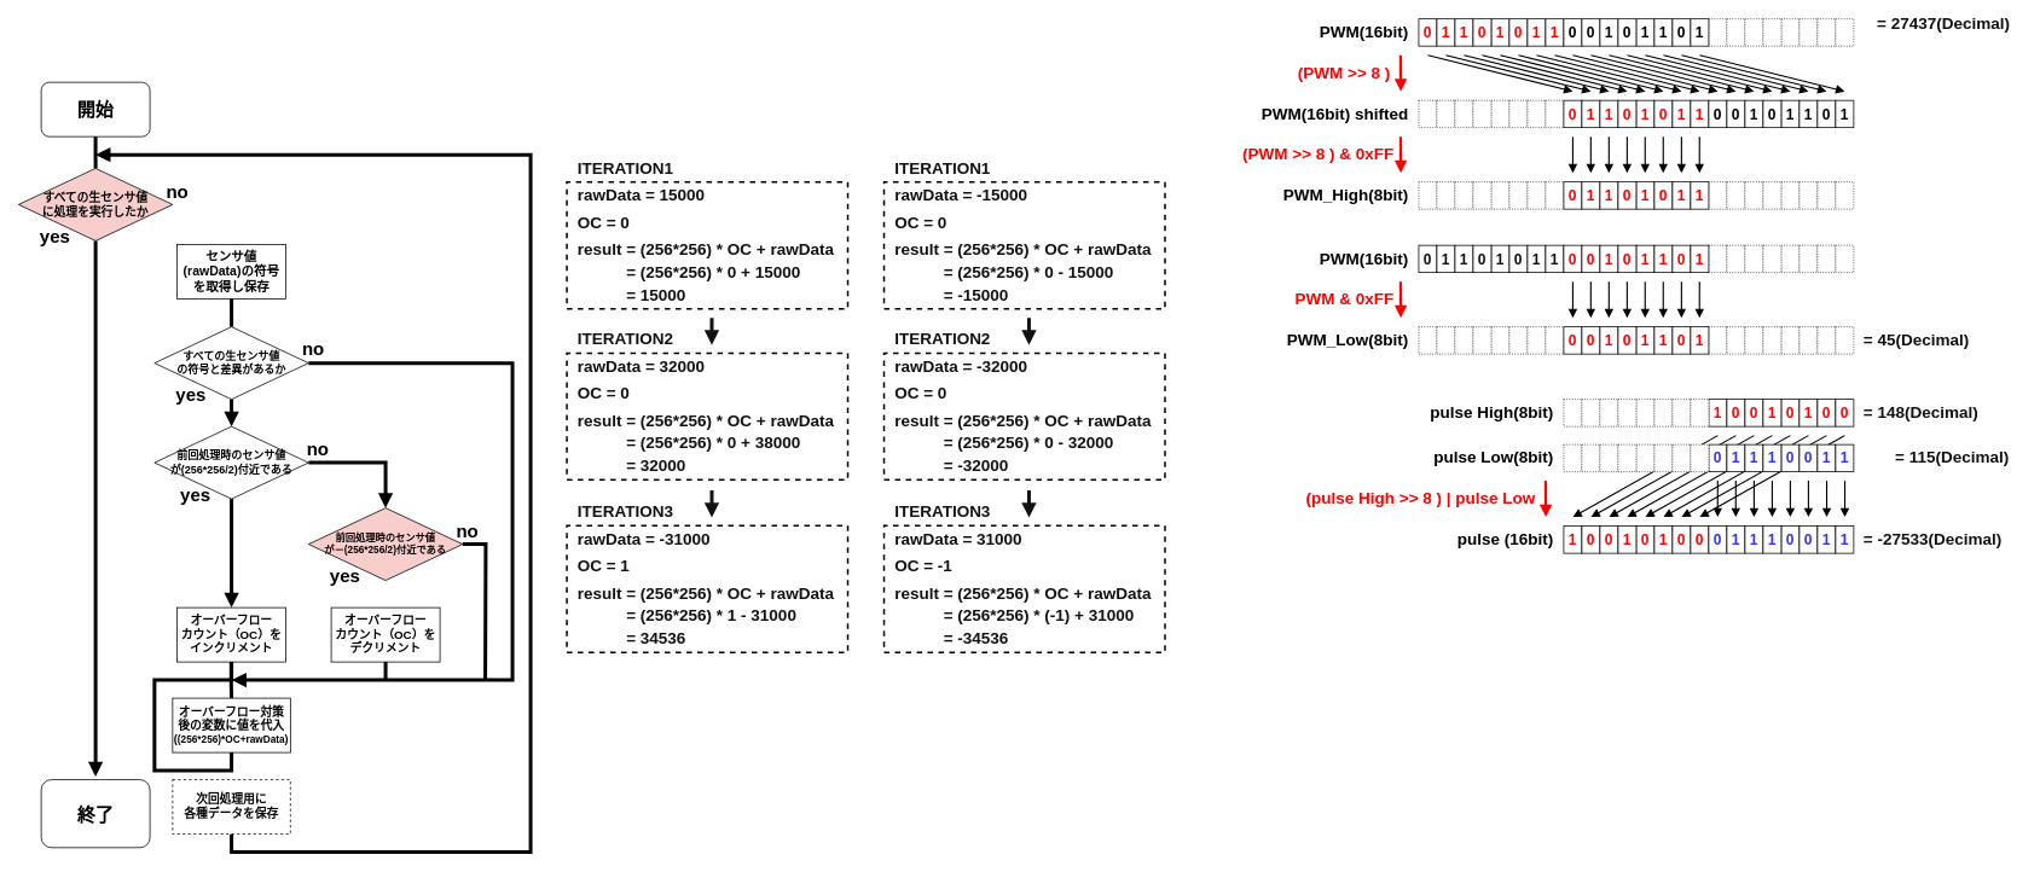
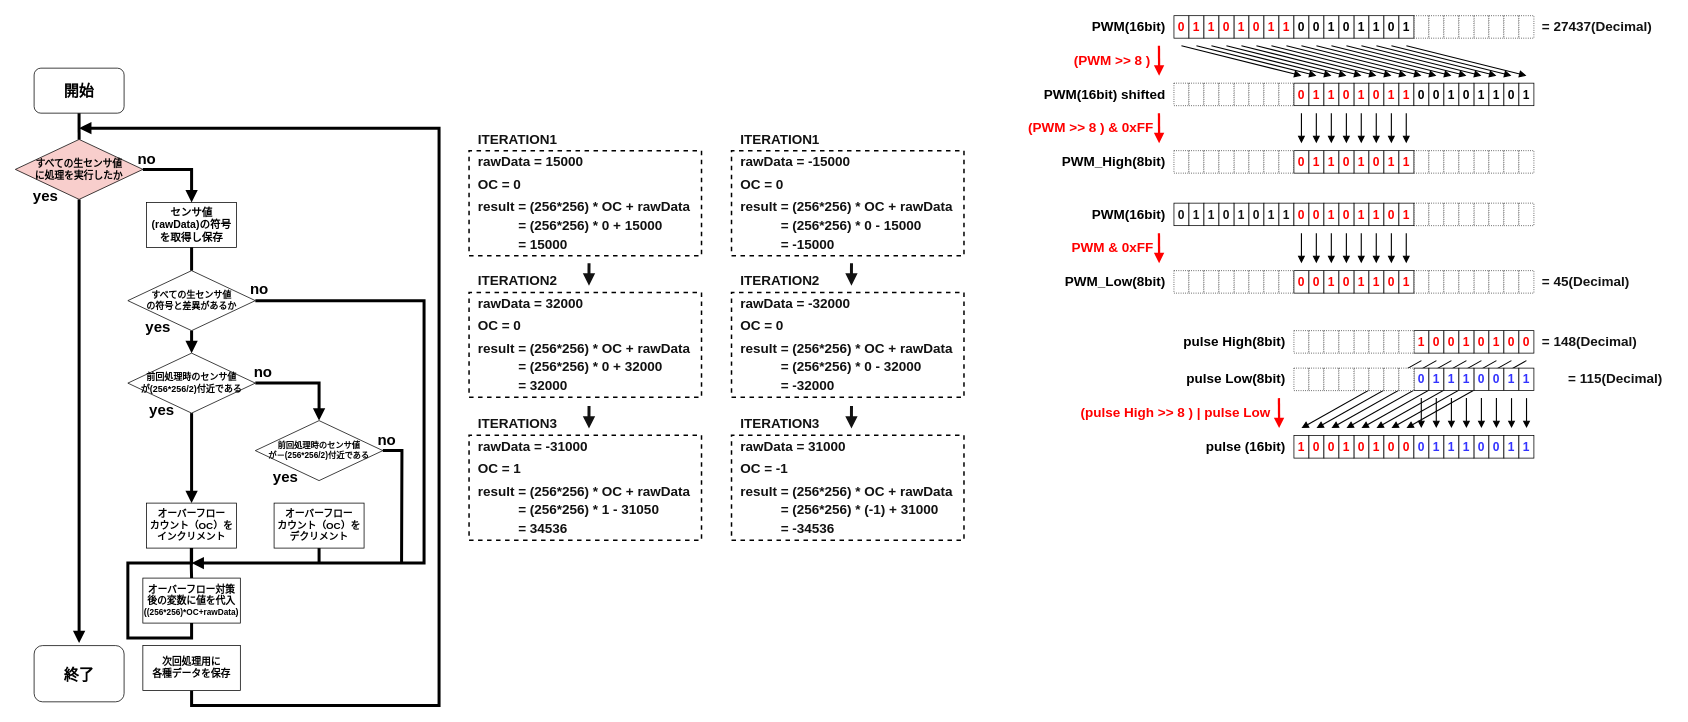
- <mxCell id="113" value="&lt;b&gt;&lt;font color=&quot;#121212&quot;&gt;= 27437(Decimal)&lt;/font&gt;&lt;/b&gt;" style="text;html=1;align=left;verticalAlign=middle;resizable=0;points=[];autosize=1;strokeColor=none;fillColor=none;fontSize=18;container=1;fontColor=#FF0000;" parent="1" vertex="1"><mxGeometry x="2069" y="10" width="160" height="30" as="geometry" /></mxCell>
+ <mxCell id="113" value="&lt;b&gt;&lt;font color=&quot;#121212&quot;&gt;= 27437(Decimal)&lt;/font&gt;&lt;/b&gt;" style="text;html=1;align=left;verticalAlign=middle;resizable=0;points=[];autosize=1;strokeColor=none;fillColor=none;fontSize=18;container=1;fontColor=#FF0000;" parent="1" vertex="1"><mxGeometry x="2054" y="20" width="160" height="30" as="geometry" /></mxCell>
+ <mxCell id="253" style="edgeStyle=orthogonalEdgeStyle;rounded=0;orthogonalLoop=1;jettySize=auto;html=1;exitX=1;exitY=0.5;exitDx=0;exitDy=0;fontSize=16;endArrow=block;endFill=1;strokeWidth=4;entryX=0.5;entryY=0;entryDx=0;entryDy=0;" edge="1" parent="1" source="245" target="247"><mxGeometry relative="1" as="geometry"><mxPoint x="50" y="414" as="targetPoint" /><mxPoint x="135" y="354" as="sourcePoint" /></mxGeometry></mxCell>
- <mxCell id="289" value="&lt;font color=&quot;#121212&quot;&gt;&lt;b&gt;=&amp;nbsp;&lt;/b&gt;&lt;/font&gt;&lt;b style=&quot;color: rgb(18 , 18 , 18)&quot;&gt;(256*256) * 0 + 38000&lt;/b&gt;" style="text;html=1;align=left;verticalAlign=middle;resizable=0;points=[];autosize=1;strokeColor=none;fillColor=none;fontSize=18;container=1;fontColor=#FF0000;" vertex="1" parent="287"><mxGeometry x="54" y="25" width="210" height="30" as="geometry" /></mxCell>
+ <mxCell id="289" value="&lt;font color=&quot;#121212&quot;&gt;&lt;b&gt;=&amp;nbsp;&lt;/b&gt;&lt;/font&gt;&lt;b style=&quot;color: rgb(18 , 18 , 18)&quot;&gt;(256*256) * 0 + 32000&lt;/b&gt;" style="text;html=1;align=left;verticalAlign=middle;resizable=0;points=[];autosize=1;strokeColor=none;fillColor=none;fontSize=18;container=1;fontColor=#FF0000;" vertex="1" parent="287"><mxGeometry x="54" y="25" width="210" height="30" as="geometry" /></mxCell>
- <mxCell id="162" value="&lt;b&gt;&lt;font color=&quot;#121212&quot;&gt;= -27533(Decimal)&lt;/font&gt;&lt;/b&gt;" style="text;html=1;align=left;verticalAlign=middle;resizable=0;points=[];autosize=1;strokeColor=none;fillColor=none;fontSize=18;container=1;fontColor=#FF0000;" parent="1" vertex="1"><mxGeometry x="2054" y="580" width="170" height="30" as="geometry" /></mxCell>
- <mxCell id="250" value="&lt;p style=&quot;line-height: 1.2&quot;&gt;&lt;/p&gt;&lt;div style=&quot;font-size: 11px&quot;&gt;&lt;b&gt;&lt;font style=&quot;font-size: 11px&quot;&gt;前回処理時のセンサ値&lt;/font&gt;&lt;/b&gt;&lt;/div&gt;&lt;div style=&quot;font-size: 11px&quot;&gt;&lt;b&gt;&lt;font style=&quot;font-size: 11px&quot;&gt;が－(256*256/2)付近である&lt;/font&gt;&lt;/b&gt;&lt;/div&gt;&lt;p&gt;&lt;/p&gt;" style="rhombus;whiteSpace=wrap;html=1;align=center;fillColor=#f8cecc;" vertex="1" parent="1"><mxGeometry x="340" y="560" width="170" height="80" as="geometry" /></mxCell>
+ <mxCell id="250" value="&lt;p style=&quot;line-height: 1.2&quot;&gt;&lt;/p&gt;&lt;div style=&quot;font-size: 11px&quot;&gt;&lt;b&gt;&lt;font style=&quot;font-size: 11px&quot;&gt;前回処理時のセンサ値&lt;/font&gt;&lt;/b&gt;&lt;/div&gt;&lt;div style=&quot;font-size: 11px&quot;&gt;&lt;b&gt;&lt;font style=&quot;font-size: 11px&quot;&gt;が－(256*256/2)付近である&lt;/font&gt;&lt;/b&gt;&lt;/div&gt;&lt;p&gt;&lt;/p&gt;" style="rhombus;whiteSpace=wrap;html=1;align=center;" vertex="1" parent="1"><mxGeometry x="340" y="560" width="170" height="80" as="geometry" /></mxCell>
- <mxCell id="297" value="&lt;font color=&quot;#121212&quot;&gt;&lt;b&gt;=&amp;nbsp;&lt;/b&gt;&lt;/font&gt;&lt;b style=&quot;color: rgb(18 , 18 , 18)&quot;&gt;(256*256) * 1&amp;nbsp;&lt;/b&gt;&lt;b&gt;&lt;font color=&quot;#121212&quot;&gt;‐ 31000&lt;/font&gt;&lt;/b&gt;" style="text;html=1;align=left;verticalAlign=middle;resizable=0;points=[];autosize=1;strokeColor=none;fillColor=none;fontSize=18;container=1;fontColor=#FF0000;" vertex="1" parent="1"><mxGeometry x="689" y="666" width="200" height="26" as="geometry" /></mxCell>
+ <mxCell id="297" value="&lt;font color=&quot;#121212&quot;&gt;&lt;b&gt;=&amp;nbsp;&lt;/b&gt;&lt;/font&gt;&lt;b style=&quot;color: rgb(18 , 18 , 18)&quot;&gt;(256*256) * 1&amp;nbsp;&lt;/b&gt;&lt;b&gt;&lt;font color=&quot;#121212&quot;&gt;‐ 31050&lt;/font&gt;&lt;/b&gt;" style="text;html=1;align=left;verticalAlign=middle;resizable=0;points=[];autosize=1;strokeColor=none;fillColor=none;fontSize=18;container=1;fontColor=#FF0000;" vertex="1" parent="1"><mxGeometry x="689" y="666" width="200" height="26" as="geometry" /></mxCell>
- <mxCell id="265" value="&lt;b&gt;&lt;span style=&quot;font-size: 13px&quot;&gt;次回処理用に&lt;br&gt;各種データを保存&lt;/span&gt;&lt;br&gt;&lt;/b&gt;" style="rounded=0;whiteSpace=wrap;html=1;dashed=1;" vertex="1" parent="1"><mxGeometry x="190" y="860" width="130" height="60" as="geometry" /></mxCell>
+ <mxCell id="265" value="&lt;b&gt;&lt;span style=&quot;font-size: 13px&quot;&gt;次回処理用に&lt;br&gt;各種データを保存&lt;/span&gt;&lt;br&gt;&lt;/b&gt;" style="rounded=0;whiteSpace=wrap;html=1;" vertex="1" parent="1"><mxGeometry x="190" y="860" width="130" height="60" as="geometry" /></mxCell>
